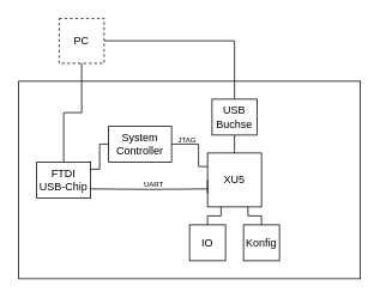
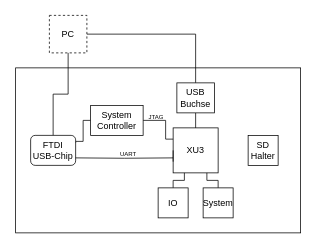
- <mxCell id="6" value="FTDI&lt;br&gt;USB-Chip" style="rounded=0;whiteSpace=wrap;html=1;" vertex="1" parent="1"><mxGeometry x="40" y="180" width="60" height="40" as="geometry" /></mxCell>
+ <mxCell id="6" value="FTDI&lt;br&gt;USB-Chip" style="whiteSpace=wrap;html=1;rounded=1;" vertex="1" parent="1"><mxGeometry x="40" y="180" width="60" height="40" as="geometry" /></mxCell>
- <mxCell id="9" value="XU5" style="rounded=0;whiteSpace=wrap;html=1;" vertex="1" parent="1"><mxGeometry x="230" y="170" width="60" height="60" as="geometry" /></mxCell>
+ <mxCell id="9" value="XU3" style="rounded=0;whiteSpace=wrap;html=1;" vertex="1" parent="1"><mxGeometry x="230" y="170" width="60" height="60" as="geometry" /></mxCell>
+ <mxCell id="14" value="SD&lt;br&gt;Halter" style="rounded=0;whiteSpace=wrap;html=1;" vertex="1" parent="1"><mxGeometry x="330" y="180" width="40" height="40" as="geometry" /></mxCell>
- <mxCell id="18" value="Konfig" style="rounded=0;whiteSpace=wrap;html=1;" vertex="1" parent="1"><mxGeometry x="270" y="250" width="40" height="40" as="geometry" /></mxCell>
+ <mxCell id="18" value="System" style="rounded=0;whiteSpace=wrap;html=1;" vertex="1" parent="1"><mxGeometry x="270" y="250" width="40" height="40" as="geometry" /></mxCell>
